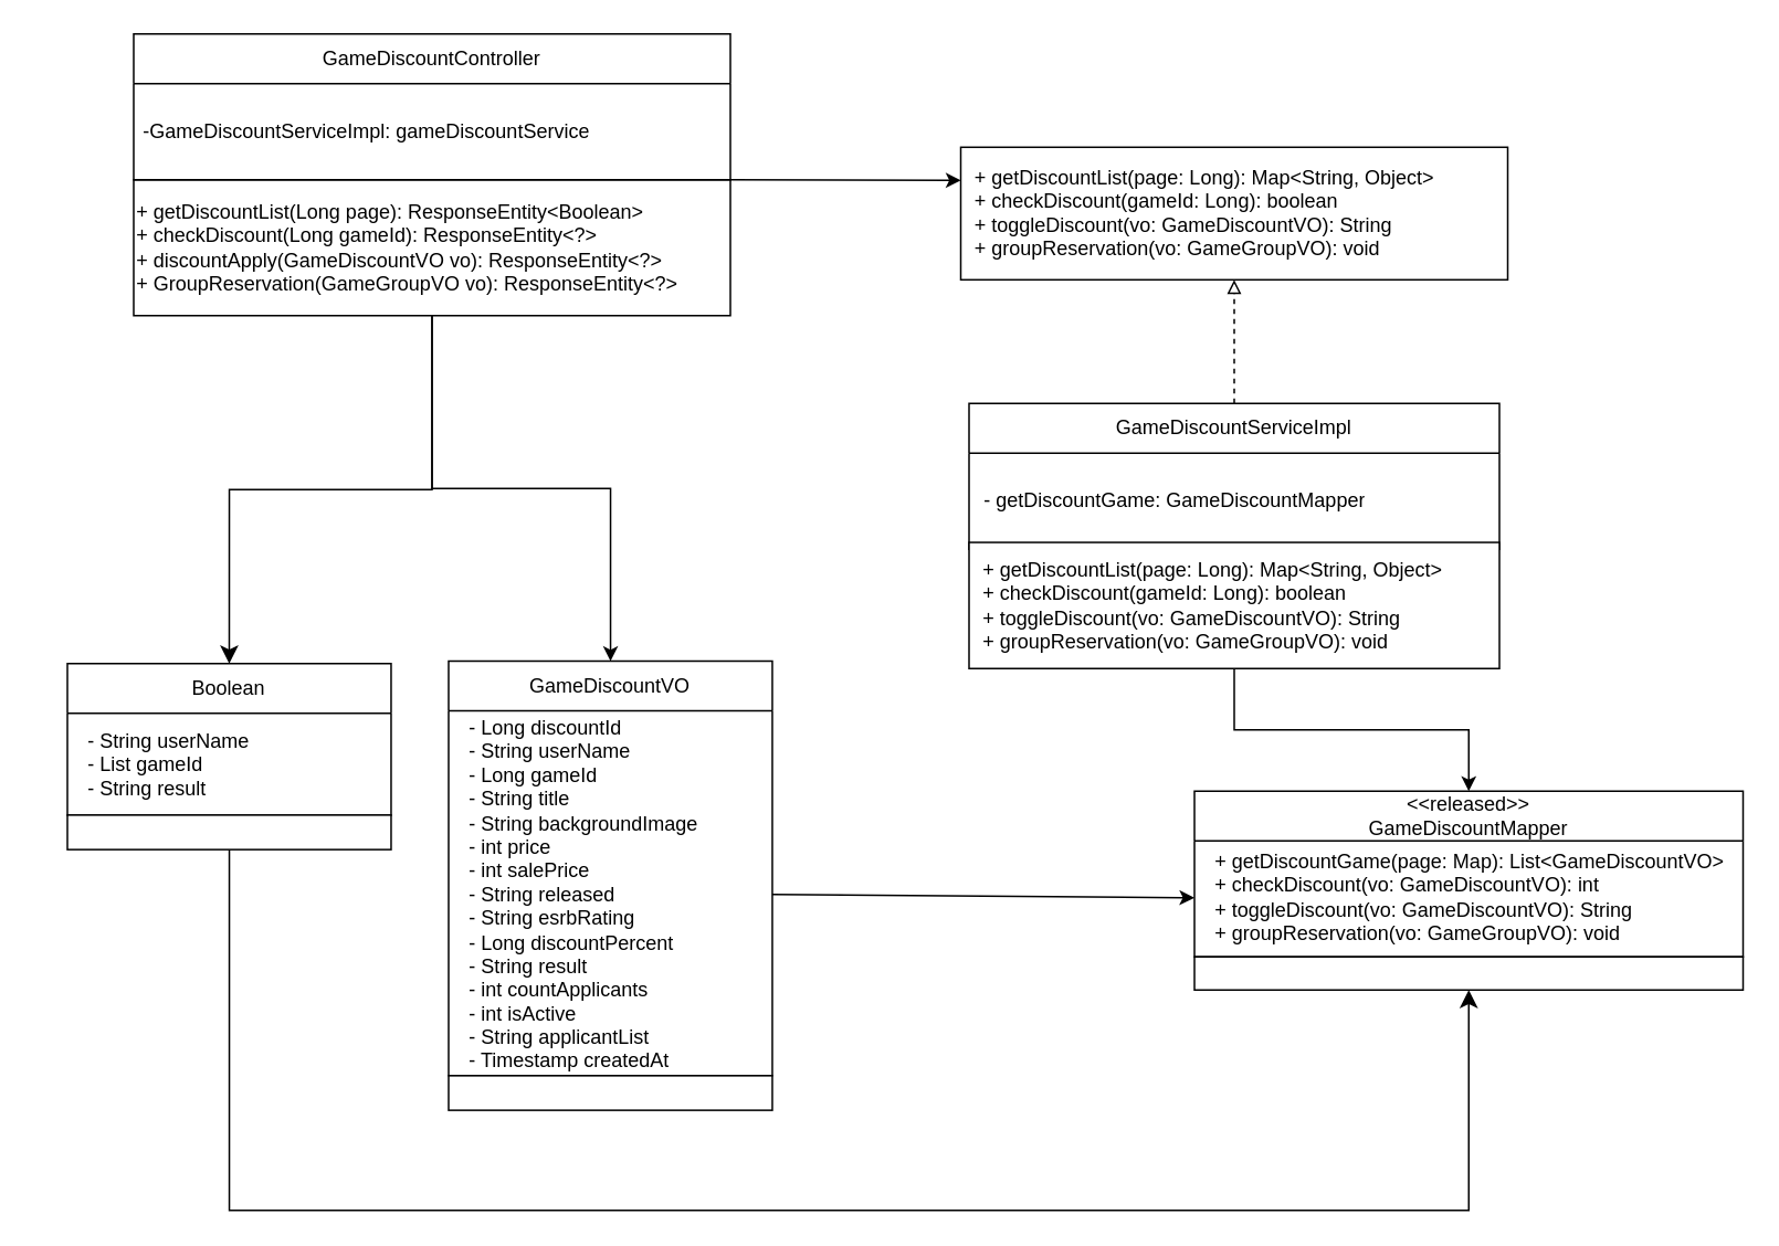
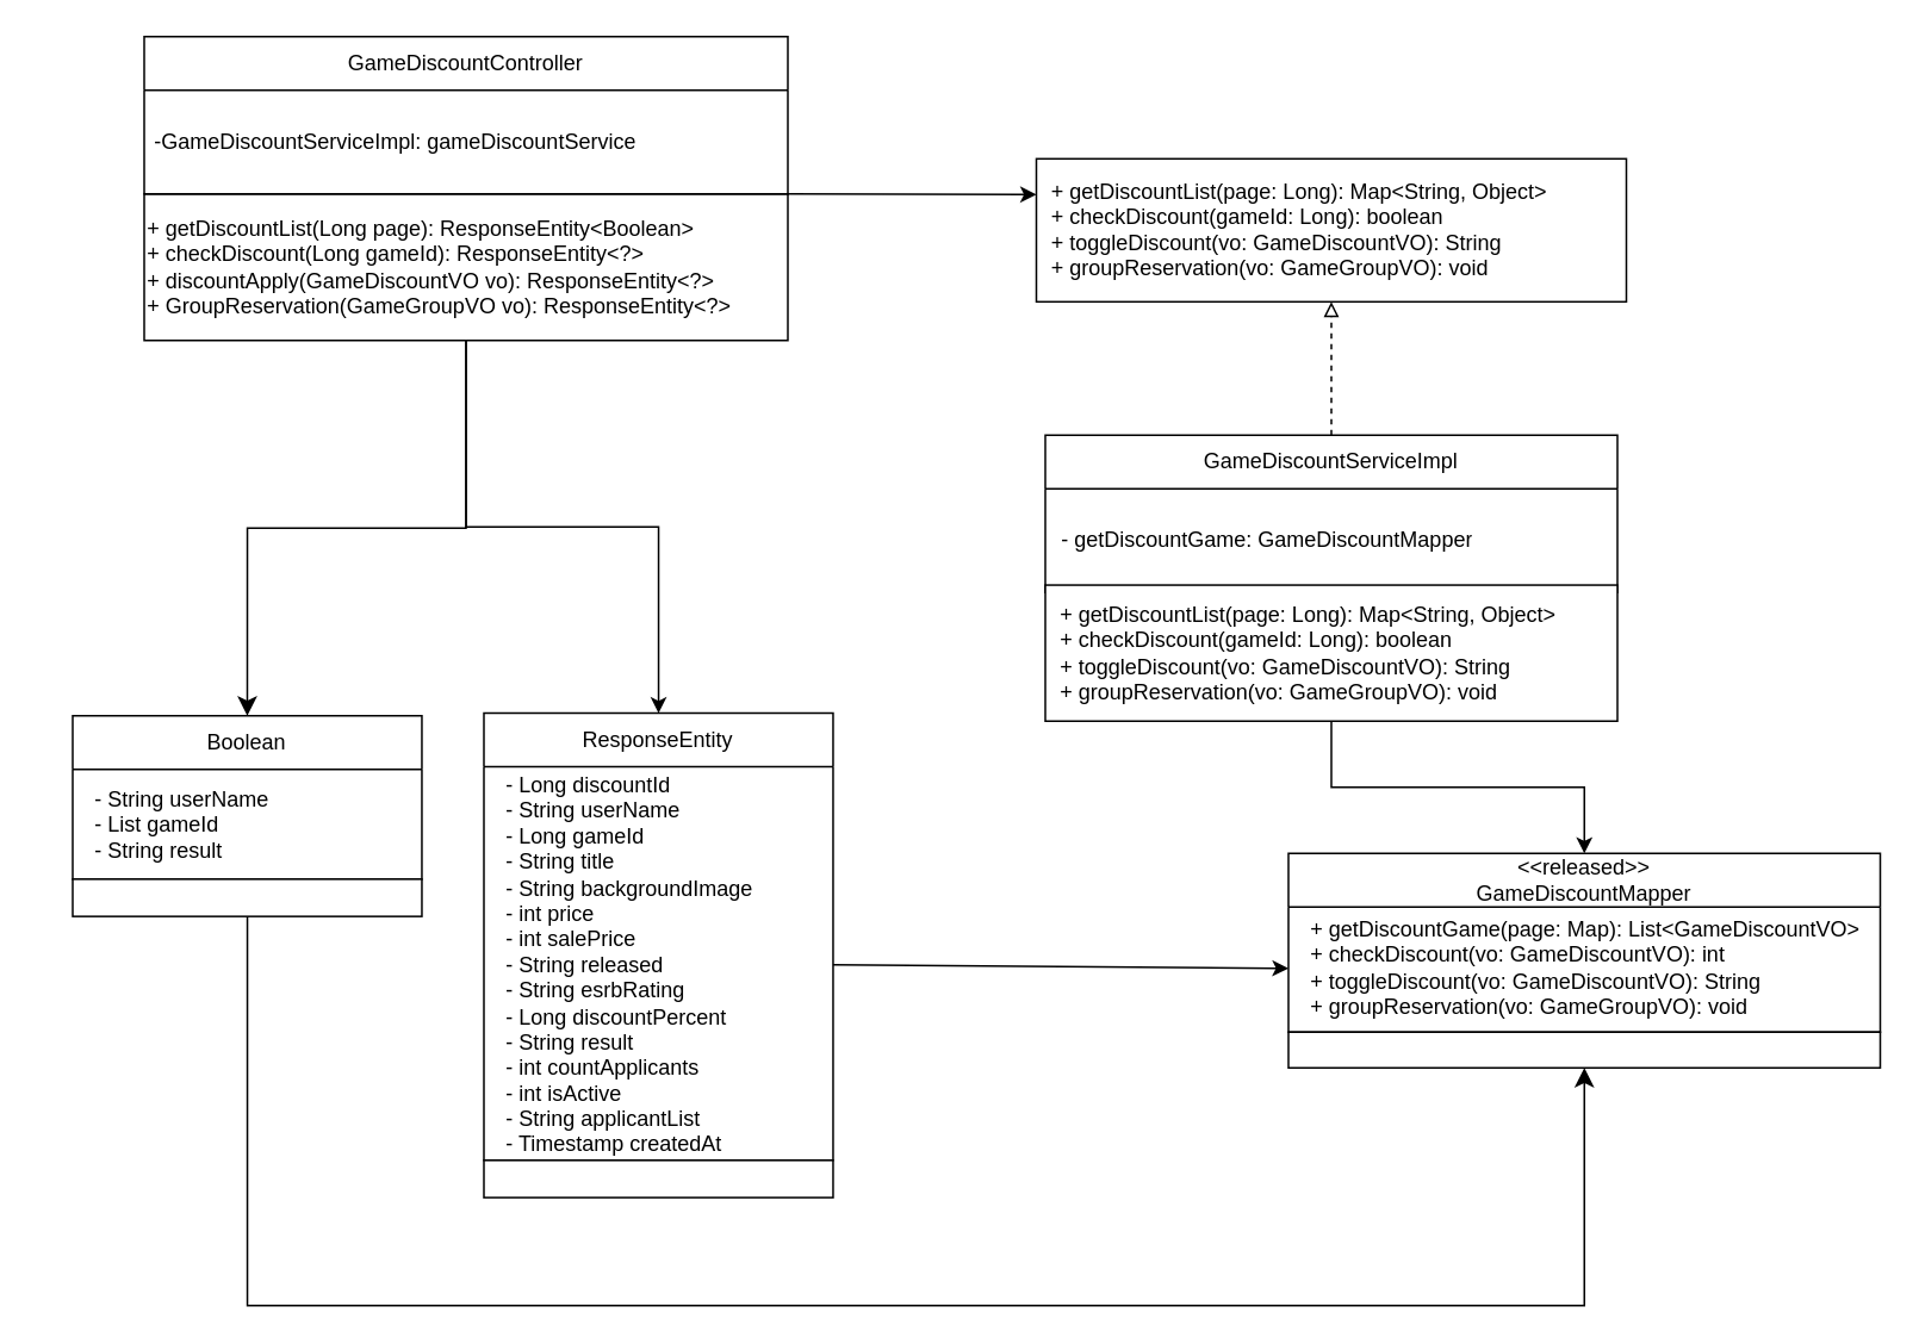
- <mxCell id="13" value="GameDiscountVO" style="swimlane;fontStyle=0;childLayout=stackLayout;horizontal=1;startSize=30;horizontalStack=0;resizeParent=1;resizeParentMax=0;resizeLast=0;collapsible=1;marginBottom=0;whiteSpace=wrap;html=1;container=0;" vertex="1" parent="12"><mxGeometry x="10" y="-1.418" width="195.31" height="250.154" as="geometry"><mxRectangle x="100" y="80" width="140" height="30" as="alternateBounds" /></mxGeometry></mxCell>
+ <mxCell id="13" value="ResponseEntity" style="swimlane;fontStyle=0;childLayout=stackLayout;horizontal=1;startSize=30;horizontalStack=0;resizeParent=1;resizeParentMax=0;resizeLast=0;collapsible=1;marginBottom=0;whiteSpace=wrap;html=1;container=0;" vertex="1" parent="12"><mxGeometry x="10" y="-1.418" width="195.31" height="250.154" as="geometry"><mxRectangle x="100" y="80" width="140" height="30" as="alternateBounds" /></mxGeometry></mxCell>
